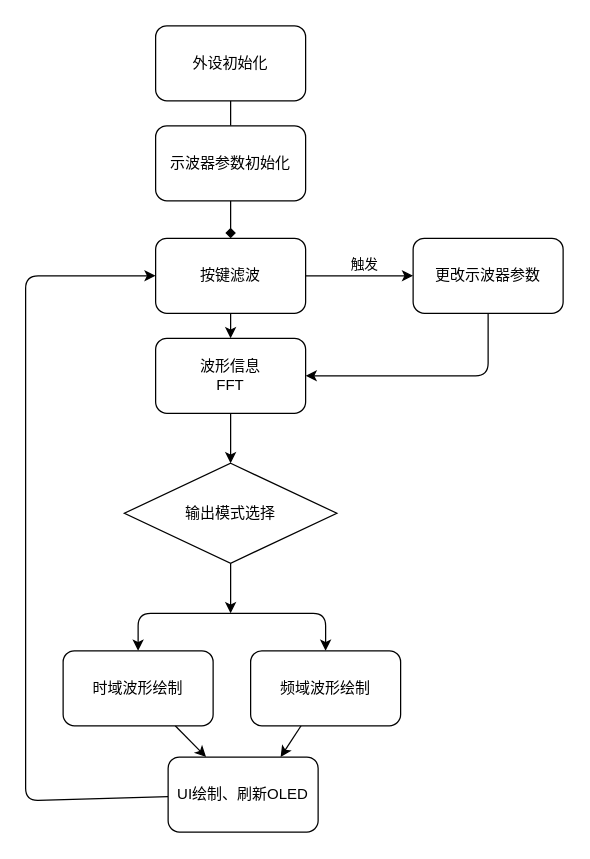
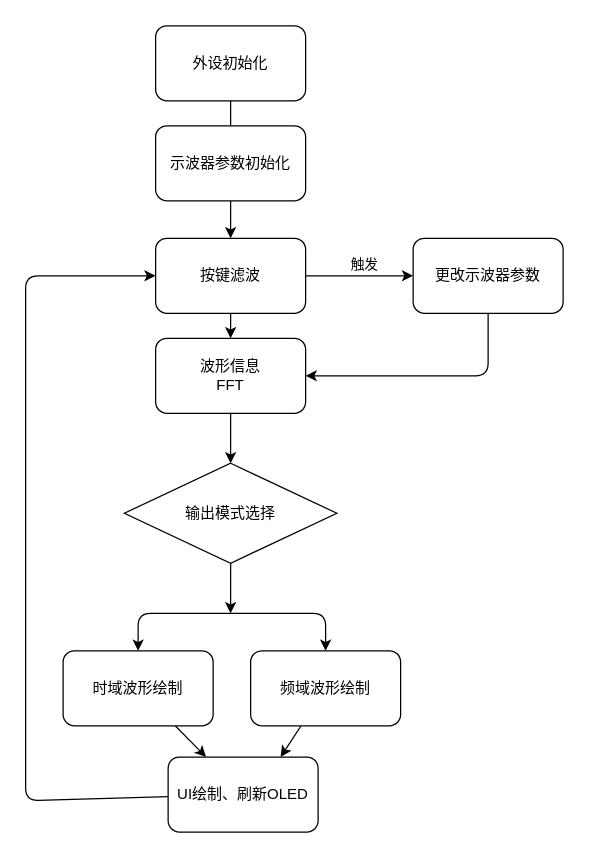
- <mxCell id="4" style="edgeStyle=none;html=1;exitX=0.5;exitY=1;exitDx=0;exitDy=0;entryX=0.5;entryY=0;entryDx=0;entryDy=0;endArrow=diamond;" edge="1" parent="1" source="5" target="9"><mxGeometry relative="1" as="geometry" /></mxCell>
+ <mxCell id="4" style="edgeStyle=none;html=1;exitX=0.5;exitY=1;exitDx=0;exitDy=0;entryX=0.5;entryY=0;entryDx=0;entryDy=0;" edge="1" parent="1" source="5" target="9"><mxGeometry relative="1" as="geometry" /></mxCell>
